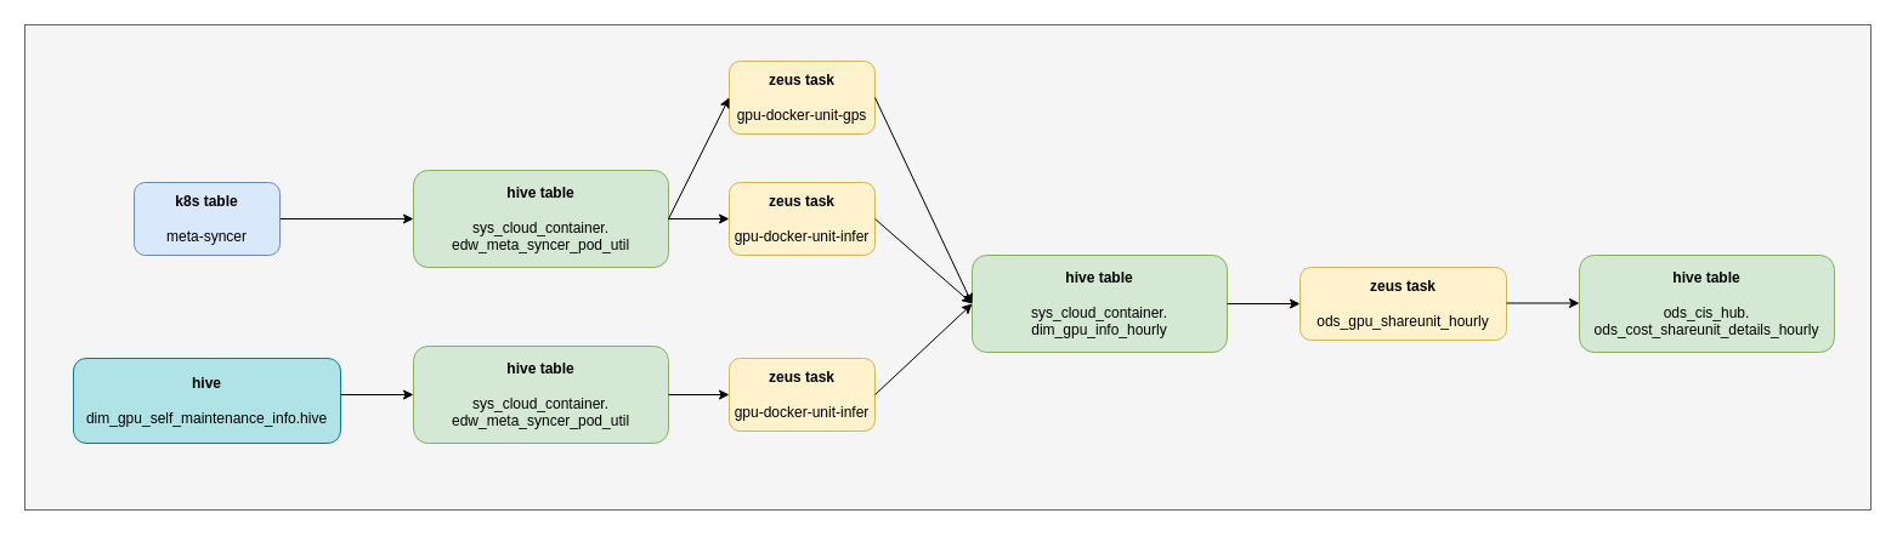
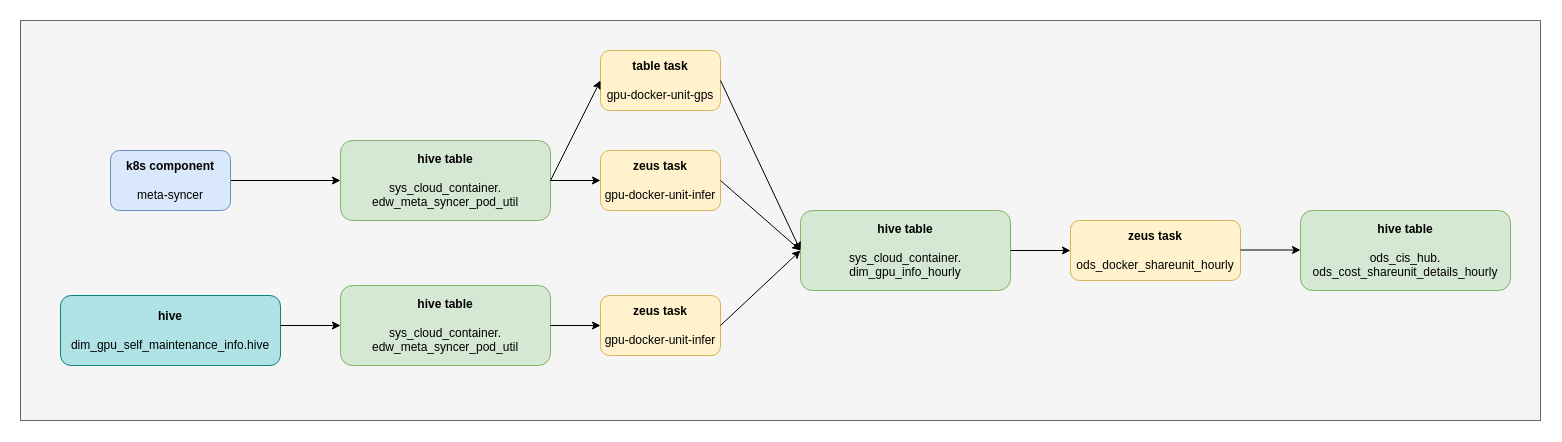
- <mxCell id="6" value="&lt;b&gt;zeus task&lt;/b&gt;&lt;br&gt;&lt;br&gt;gpu-docker-unit-gps" style="rounded=1;whiteSpace=wrap;html=1;fillColor=#fff2cc;strokeColor=#d6b656;" vertex="1" parent="1"><mxGeometry x="600" y="50" width="120" height="60" as="geometry" /></mxCell>
+ <mxCell id="6" value="&lt;b&gt;table task&lt;/b&gt;&lt;br&gt;&lt;br&gt;gpu-docker-unit-gps" style="rounded=1;whiteSpace=wrap;html=1;fillColor=#fff2cc;strokeColor=#d6b656;" vertex="1" parent="1"><mxGeometry x="600" y="50" width="120" height="60" as="geometry" /></mxCell>
- <mxCell id="8" value="&lt;b&gt;k8s table&lt;/b&gt;&lt;br&gt;&lt;br&gt;meta-syncer" style="rounded=1;whiteSpace=wrap;html=1;fillColor=#dae8fc;strokeColor=#6c8ebf;" vertex="1" parent="1"><mxGeometry x="110" y="150" width="120" height="60" as="geometry" /></mxCell>
+ <mxCell id="8" value="&lt;b&gt;k8s component&lt;/b&gt;&lt;br&gt;&lt;br&gt;meta-syncer" style="rounded=1;whiteSpace=wrap;html=1;fillColor=#dae8fc;strokeColor=#6c8ebf;" vertex="1" parent="1"><mxGeometry x="110" y="150" width="120" height="60" as="geometry" /></mxCell>
- <mxCell id="19" value="&lt;b&gt;zeus task&lt;/b&gt;&lt;br&gt;&lt;br&gt;ods_gpu_shareunit_hourly" style="rounded=1;whiteSpace=wrap;html=1;fillColor=#fff2cc;strokeColor=#d6b656;" vertex="1" parent="1"><mxGeometry x="1070" y="220" width="170" height="60" as="geometry" /></mxCell>
+ <mxCell id="19" value="&lt;b&gt;zeus task&lt;/b&gt;&lt;br&gt;&lt;br&gt;ods_docker_shareunit_hourly" style="rounded=1;whiteSpace=wrap;html=1;fillColor=#fff2cc;strokeColor=#d6b656;" vertex="1" parent="1"><mxGeometry x="1070" y="220" width="170" height="60" as="geometry" /></mxCell>
